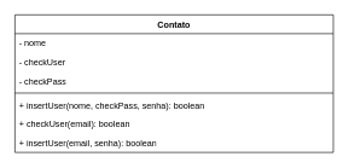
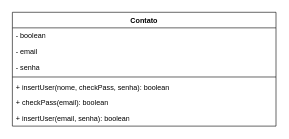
- <mxCell id="3" value="- nome" style="text;strokeColor=none;fillColor=none;align=left;verticalAlign=top;spacingLeft=4;spacingRight=4;overflow=hidden;rotatable=0;points=[[0,0.5],[1,0.5]];portConstraint=eastwest;whiteSpace=wrap;html=1;" vertex="1" parent="2"><mxGeometry y="26" width="440" height="26" as="geometry" /></mxCell>
+ <mxCell id="3" value="- boolean" style="text;strokeColor=none;fillColor=none;align=left;verticalAlign=top;spacingLeft=4;spacingRight=4;overflow=hidden;rotatable=0;points=[[0,0.5],[1,0.5]];portConstraint=eastwest;whiteSpace=wrap;html=1;" vertex="1" parent="2"><mxGeometry y="26" width="440" height="26" as="geometry" /></mxCell>
- <mxCell id="4" value="- checkUser" style="text;strokeColor=none;fillColor=none;align=left;verticalAlign=top;spacingLeft=4;spacingRight=4;overflow=hidden;rotatable=0;points=[[0,0.5],[1,0.5]];portConstraint=eastwest;whiteSpace=wrap;html=1;" vertex="1" parent="2"><mxGeometry y="52" width="440" height="26" as="geometry" /></mxCell>
+ <mxCell id="4" value="- email" style="text;strokeColor=none;fillColor=none;align=left;verticalAlign=top;spacingLeft=4;spacingRight=4;overflow=hidden;rotatable=0;points=[[0,0.5],[1,0.5]];portConstraint=eastwest;whiteSpace=wrap;html=1;" vertex="1" parent="2"><mxGeometry y="52" width="440" height="26" as="geometry" /></mxCell>
- <mxCell id="5" value="- checkPass" style="text;strokeColor=none;fillColor=none;align=left;verticalAlign=top;spacingLeft=4;spacingRight=4;overflow=hidden;rotatable=0;points=[[0,0.5],[1,0.5]];portConstraint=eastwest;whiteSpace=wrap;html=1;" vertex="1" parent="2"><mxGeometry y="78" width="440" height="26" as="geometry" /></mxCell>
+ <mxCell id="5" value="- senha" style="text;strokeColor=none;fillColor=none;align=left;verticalAlign=top;spacingLeft=4;spacingRight=4;overflow=hidden;rotatable=0;points=[[0,0.5],[1,0.5]];portConstraint=eastwest;whiteSpace=wrap;html=1;" vertex="1" parent="2"><mxGeometry y="78" width="440" height="26" as="geometry" /></mxCell>
- <mxCell id="8" value="+ checkUser(email): boolean" style="text;strokeColor=none;fillColor=none;align=left;verticalAlign=top;spacingLeft=4;spacingRight=4;overflow=hidden;rotatable=0;points=[[0,0.5],[1,0.5]];portConstraint=eastwest;whiteSpace=wrap;html=1;" vertex="1" parent="2"><mxGeometry y="138" width="440" height="26" as="geometry" /></mxCell>
+ <mxCell id="8" value="+ checkPass(email): boolean" style="text;strokeColor=none;fillColor=none;align=left;verticalAlign=top;spacingLeft=4;spacingRight=4;overflow=hidden;rotatable=0;points=[[0,0.5],[1,0.5]];portConstraint=eastwest;whiteSpace=wrap;html=1;" vertex="1" parent="2"><mxGeometry y="138" width="440" height="26" as="geometry" /></mxCell>
